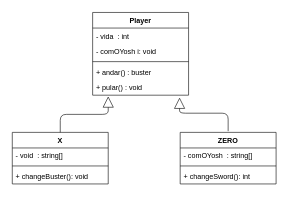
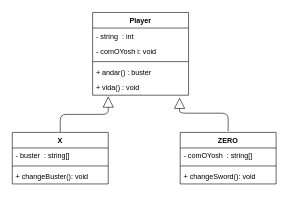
- <mxCell id="3" value="- vida  : int" style="text;strokeColor=none;fillColor=none;align=left;verticalAlign=top;spacingLeft=4;spacingRight=4;overflow=hidden;rotatable=0;points=[[0,0.5],[1,0.5]];portConstraint=eastwest;" vertex="1" parent="2"><mxGeometry y="26" width="160" height="26" as="geometry" /></mxCell>
+ <mxCell id="3" value="- string  : int" style="text;strokeColor=none;fillColor=none;align=left;verticalAlign=top;spacingLeft=4;spacingRight=4;overflow=hidden;rotatable=0;points=[[0,0.5],[1,0.5]];portConstraint=eastwest;" vertex="1" parent="2"><mxGeometry y="26" width="160" height="26" as="geometry" /></mxCell>
- <mxCell id="7" value="+ pular() : void" style="text;strokeColor=none;fillColor=none;align=left;verticalAlign=top;spacingLeft=4;spacingRight=4;overflow=hidden;rotatable=0;points=[[0,0.5],[1,0.5]];portConstraint=eastwest;" vertex="1" parent="2"><mxGeometry y="112" width="160" height="26" as="geometry" /></mxCell>
+ <mxCell id="7" value="+ vida() : void" style="text;strokeColor=none;fillColor=none;align=left;verticalAlign=top;spacingLeft=4;spacingRight=4;overflow=hidden;rotatable=0;points=[[0,0.5],[1,0.5]];portConstraint=eastwest;" vertex="1" parent="2"><mxGeometry y="112" width="160" height="26" as="geometry" /></mxCell>
- <mxCell id="9" value="- void  : string[]" style="text;strokeColor=none;fillColor=none;align=left;verticalAlign=top;spacingLeft=4;spacingRight=4;overflow=hidden;rotatable=0;points=[[0,0.5],[1,0.5]];portConstraint=eastwest;" vertex="1" parent="8"><mxGeometry y="26" width="160" height="26" as="geometry" /></mxCell>
+ <mxCell id="9" value="- buster  : string[]" style="text;strokeColor=none;fillColor=none;align=left;verticalAlign=top;spacingLeft=4;spacingRight=4;overflow=hidden;rotatable=0;points=[[0,0.5],[1,0.5]];portConstraint=eastwest;" vertex="1" parent="8"><mxGeometry y="26" width="160" height="26" as="geometry" /></mxCell>
- <mxCell id="15" value="+ changeSword(): int" style="text;strokeColor=none;fillColor=none;align=left;verticalAlign=top;spacingLeft=4;spacingRight=4;overflow=hidden;rotatable=0;points=[[0,0.5],[1,0.5]];portConstraint=eastwest;" vertex="1" parent="12"><mxGeometry y="60" width="160" height="26" as="geometry" /></mxCell>
+ <mxCell id="15" value="+ changeSword(): void" style="text;strokeColor=none;fillColor=none;align=left;verticalAlign=top;spacingLeft=4;spacingRight=4;overflow=hidden;rotatable=0;points=[[0,0.5],[1,0.5]];portConstraint=eastwest;" vertex="1" parent="12"><mxGeometry y="60" width="160" height="26" as="geometry" /></mxCell>
